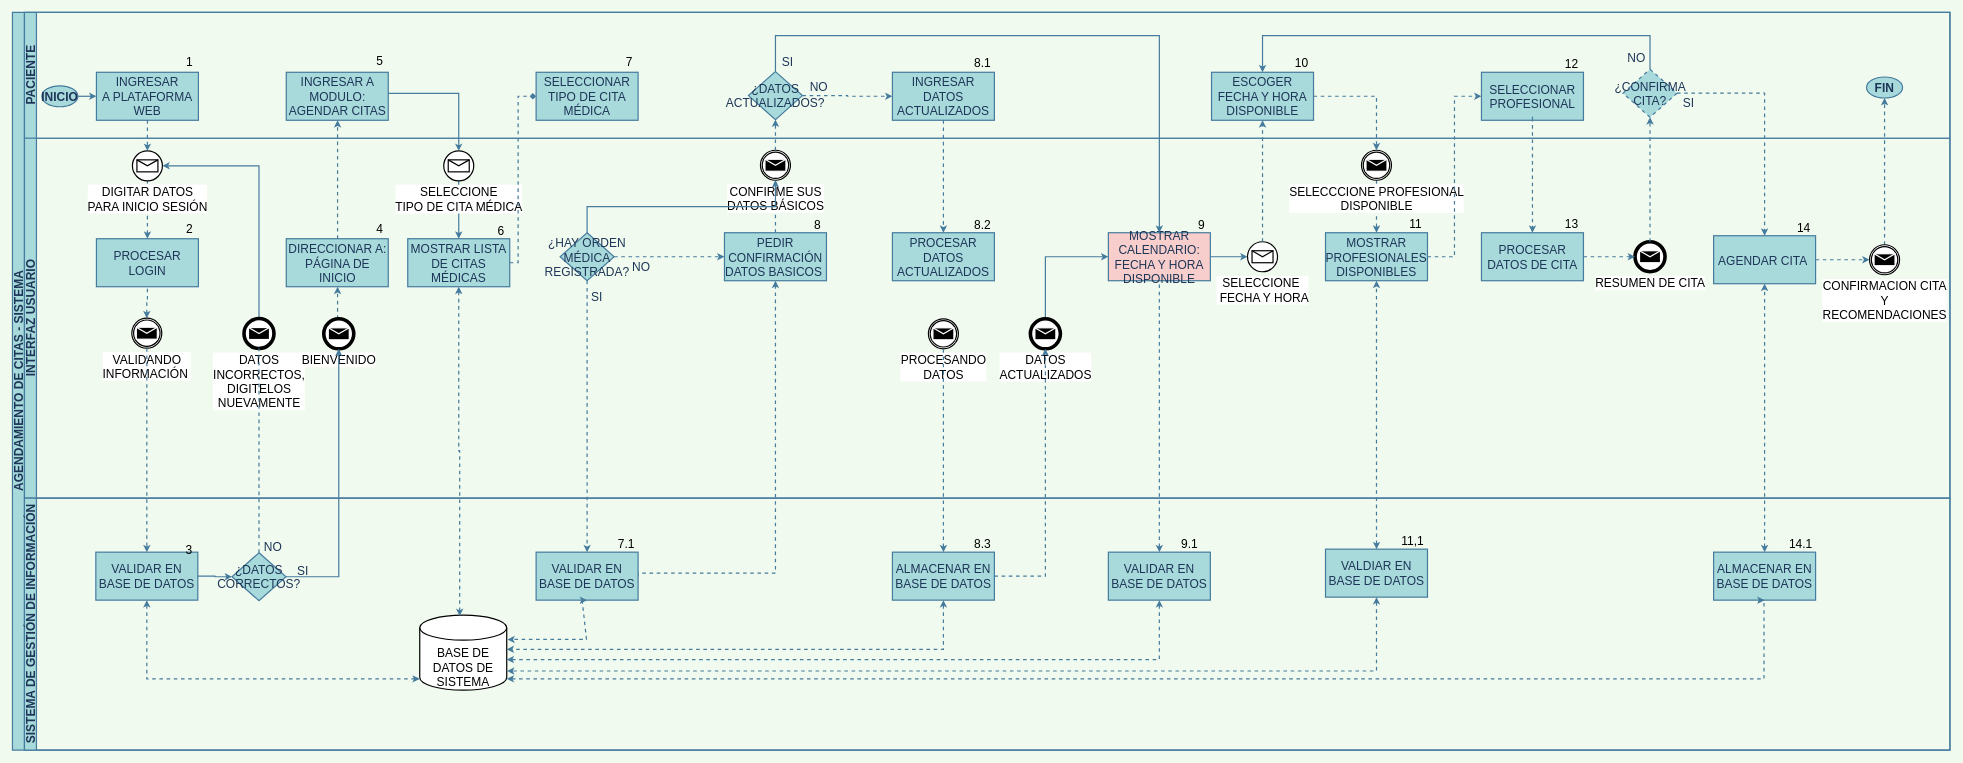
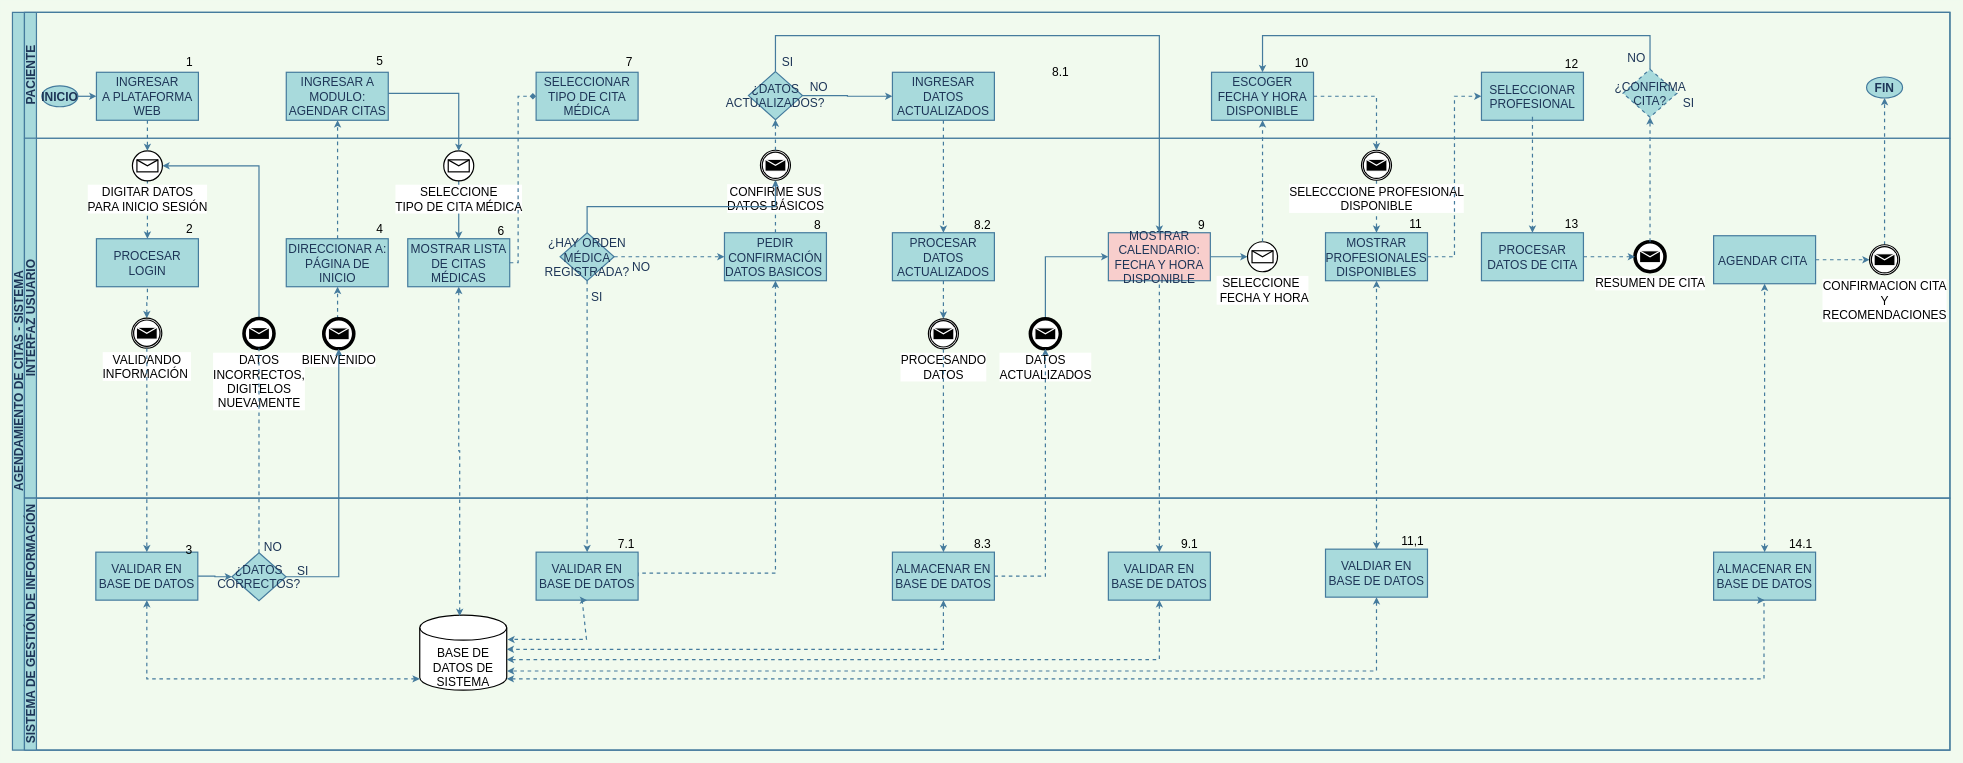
- <mxCell id="18" value="8.1" style="text;html=1;align=center;verticalAlign=middle;resizable=0;points=[];autosize=1;strokeColor=none;fillColor=none;fontSize=20;strokeWidth=2;" parent="3" vertex="1"><mxGeometry x="1577" y="68.87" width="40" height="30" as="geometry" /></mxCell>
+ <mxCell id="18" value="8.1" style="text;html=1;align=center;verticalAlign=middle;resizable=0;points=[];autosize=1;strokeColor=none;fillColor=none;fontSize=20;strokeWidth=2;" parent="3" vertex="1"><mxGeometry x="1707" y="83.87" width="40" height="30" as="geometry" /></mxCell>
- <mxCell id="23" style="edgeStyle=orthogonalEdgeStyle;rounded=0;orthogonalLoop=1;jettySize=auto;html=1;dashed=1;startArrow=none;startFill=0;strokeColor=#457B9D;strokeWidth=2;entryX=0;entryY=0.5;entryDx=0;entryDy=0;fontSize=20;" parent="3" source="22" target="9" edge="1"><mxGeometry relative="1" as="geometry"><mxPoint x="1368" y="149" as="targetPoint" /></mxGeometry></mxCell>
+ <mxCell id="23" style="edgeStyle=orthogonalEdgeStyle;rounded=0;orthogonalLoop=1;jettySize=auto;html=1;dashed=0;startArrow=none;startFill=0;strokeColor=#457B9D;strokeWidth=2;entryX=0;entryY=0.5;entryDx=0;entryDy=0;fontSize=20;" parent="3" source="22" target="9" edge="1"><mxGeometry relative="1" as="geometry"><mxPoint x="1368" y="149" as="targetPoint" /></mxGeometry></mxCell>
- <mxCell id="114" style="edgeStyle=orthogonalEdgeStyle;rounded=0;orthogonalLoop=1;jettySize=auto;html=1;dashed=1;startArrow=none;startFill=0;strokeColor=#457B9D;entryX=0.5;entryY=0;entryDx=0;entryDy=0;strokeWidth=2;fontSize=20;" parent="1" source="119" target="110" edge="1"><mxGeometry relative="1" as="geometry"><mxPoint x="2965" y="169.5" as="targetPoint" /></mxGeometry></mxCell>
- <mxCell id="111" value="&lt;font style=&quot;vertical-align: inherit; font-size: 20px;&quot;&gt;&lt;font style=&quot;vertical-align: inherit; font-size: 20px;&quot;&gt;14&lt;/font&gt;&lt;/font&gt;" style="text;html=1;align=center;verticalAlign=middle;resizable=0;points=[];autosize=1;strokeColor=none;fillColor=none;fontSize=20;strokeWidth=2;" parent="1" vertex="1"><mxGeometry x="2986" y="362.5" width="40" height="30" as="geometry" /></mxCell>
+ <mxCell id="49" style="edgeStyle=orthogonalEdgeStyle;rounded=0;orthogonalLoop=1;jettySize=auto;html=1;entryX=0.5;entryY=0;entryDx=0;entryDy=0;entryPerimeter=0;dashed=1;startArrow=none;startFill=0;strokeColor=#457B9D;strokeWidth=2;fontSize=20;" parent="26" source="50" target="52" edge="1"><mxGeometry relative="1" as="geometry"><mxPoint x="1438.0" y="245.0" as="targetPoint" /></mxGeometry></mxCell>
